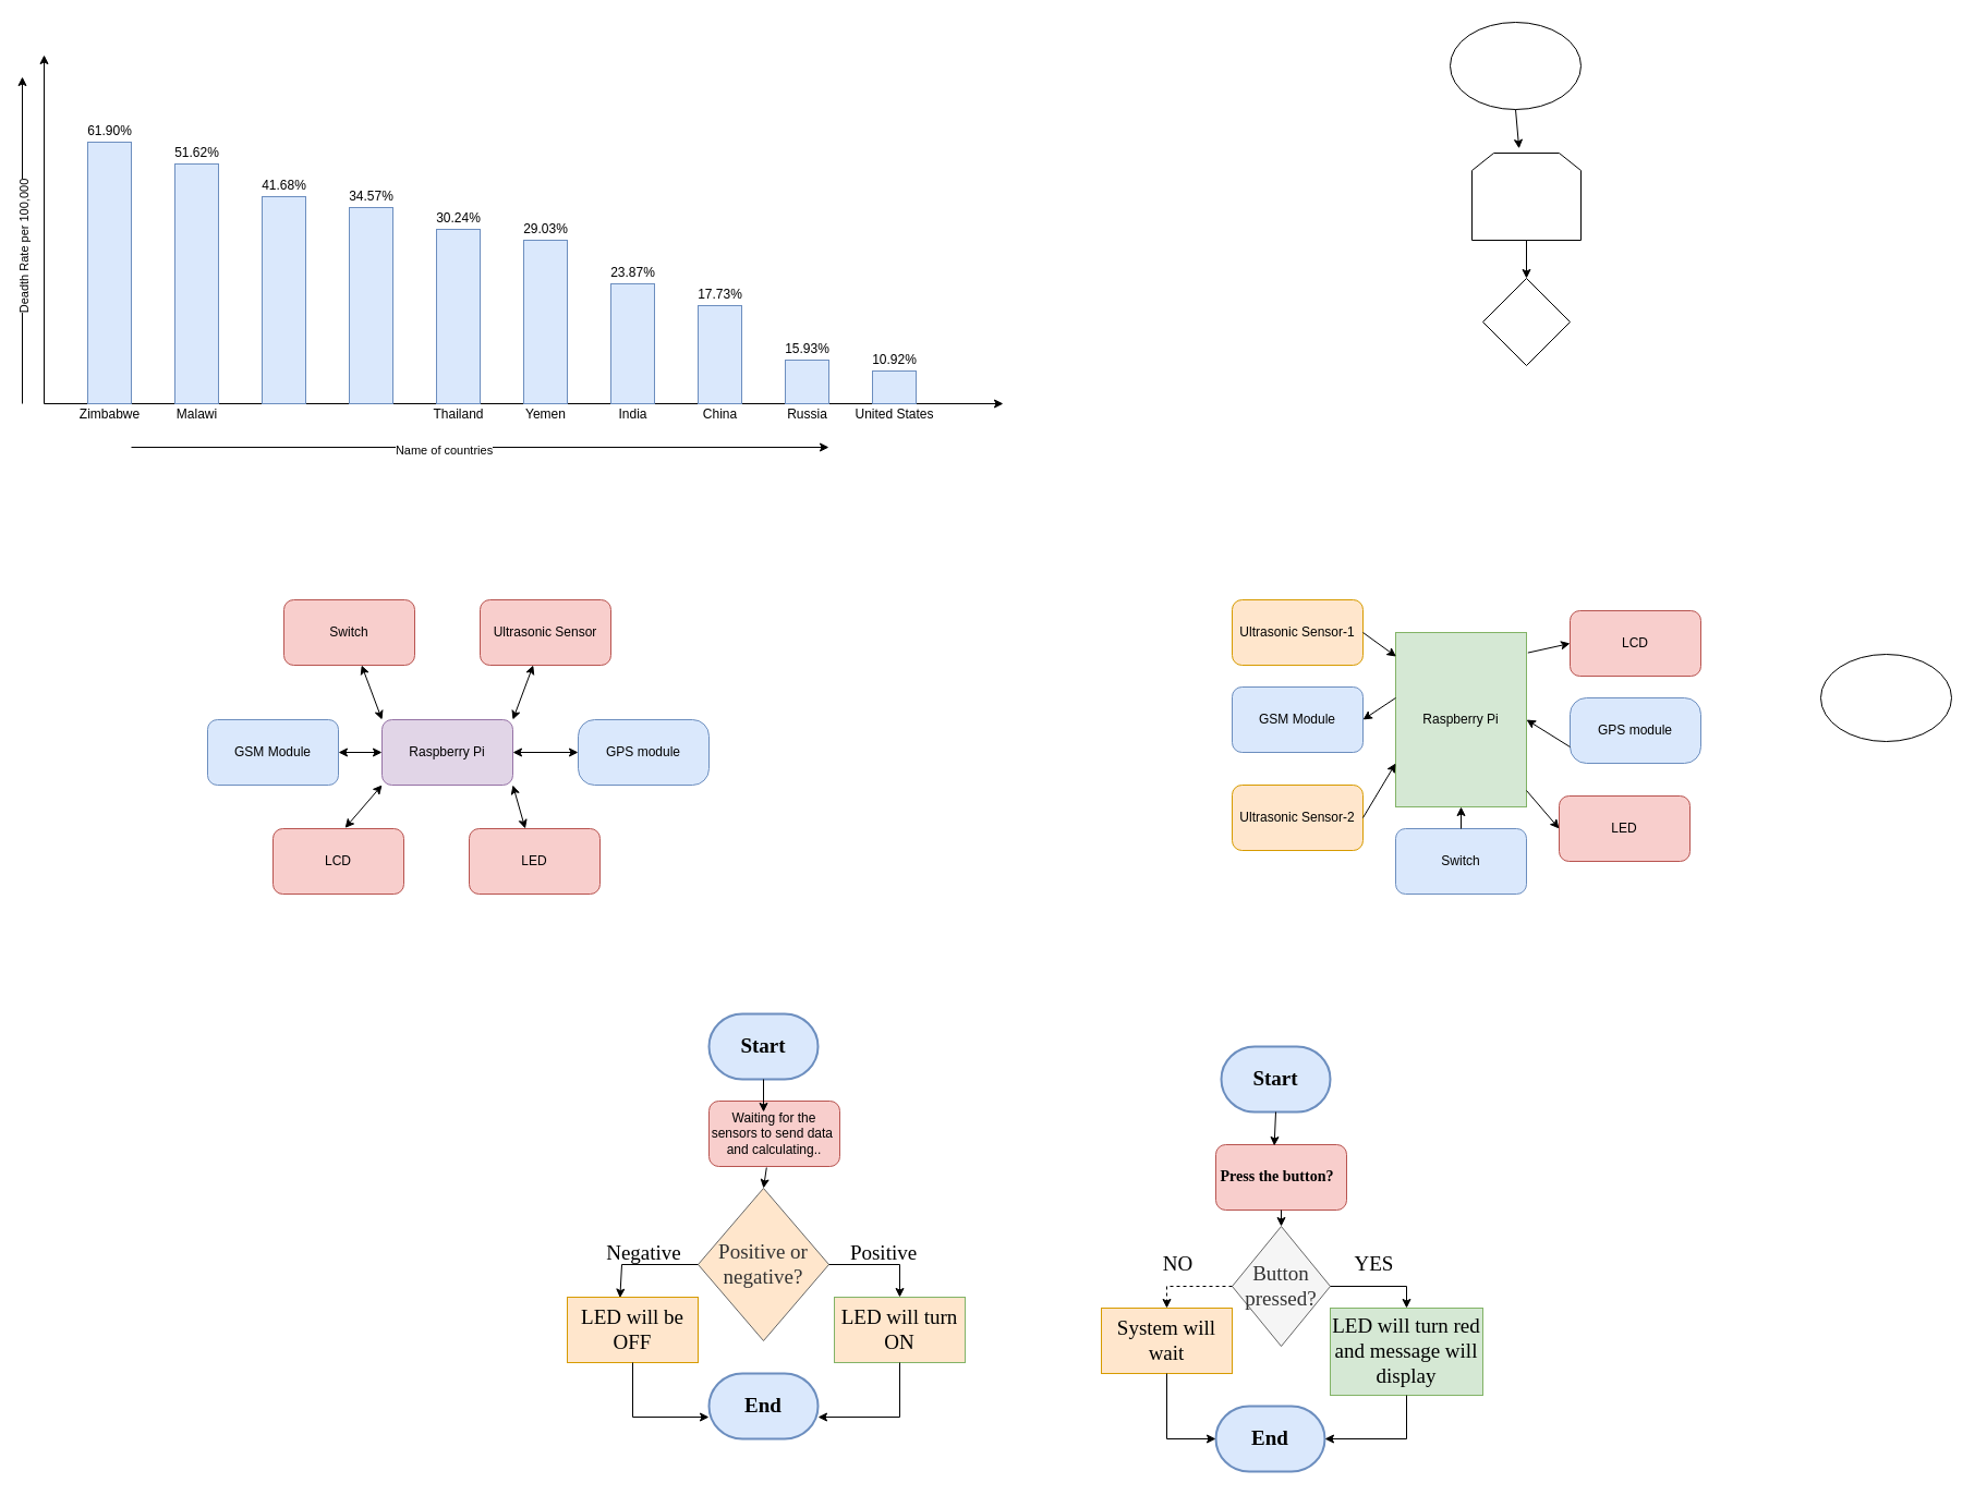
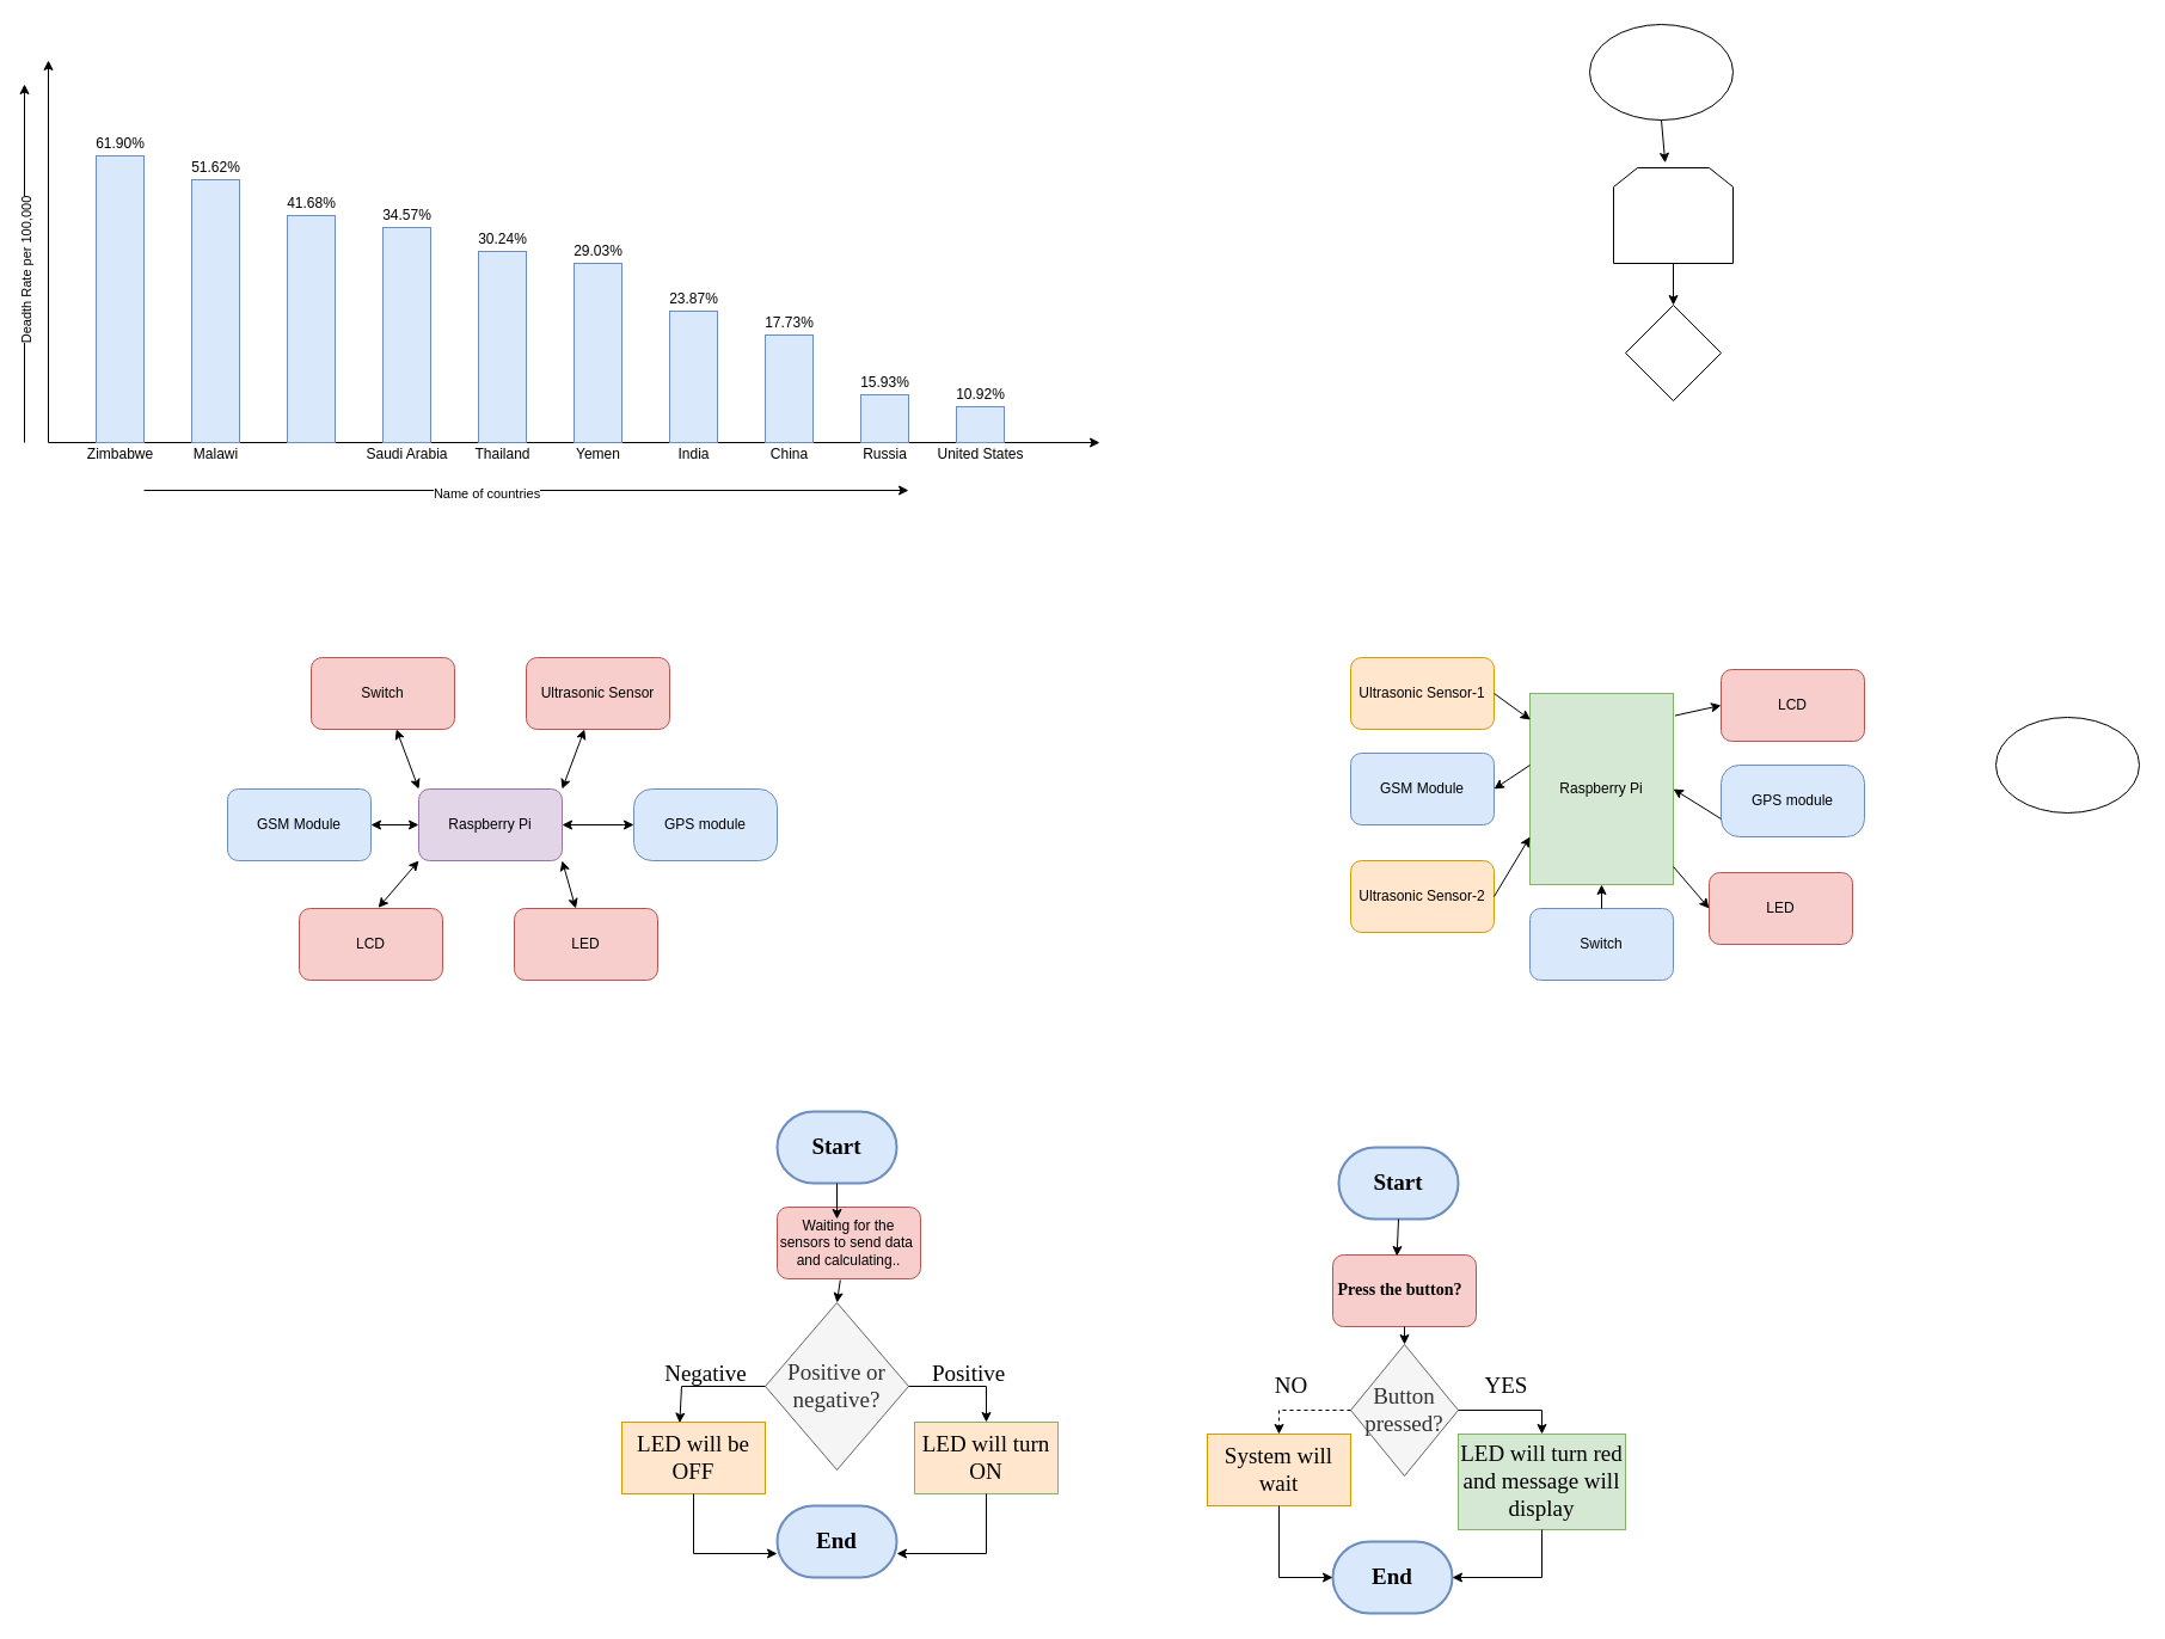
+ <mxCell id="16" value="Saudi Arabia" style="text;html=1;align=center;verticalAlign=middle;resizable=0;points=[];autosize=1;strokeColor=none;fillColor=none;" parent="1" vertex="1"><mxGeometry x="300" y="370" width="80" height="20" as="geometry" /></mxCell>
- <mxCell id="63" value="Positive or negative?" style="rhombus;whiteSpace=wrap;html=1;fontFamily=Times New Roman;fontSize=19;fillColor=#ffe6cc;fontColor=#333333;strokeColor=#666666;" parent="1" vertex="1"><mxGeometry x="640" y="1090" width="120" height="140" as="geometry" /></mxCell>
+ <mxCell id="63" value="Positive or negative?" style="rhombus;whiteSpace=wrap;html=1;fontFamily=Times New Roman;fontSize=19;fillColor=#f5f5f5;fontColor=#333333;strokeColor=#666666;" parent="1" vertex="1"><mxGeometry x="640" y="1090" width="120" height="140" as="geometry" /></mxCell>
